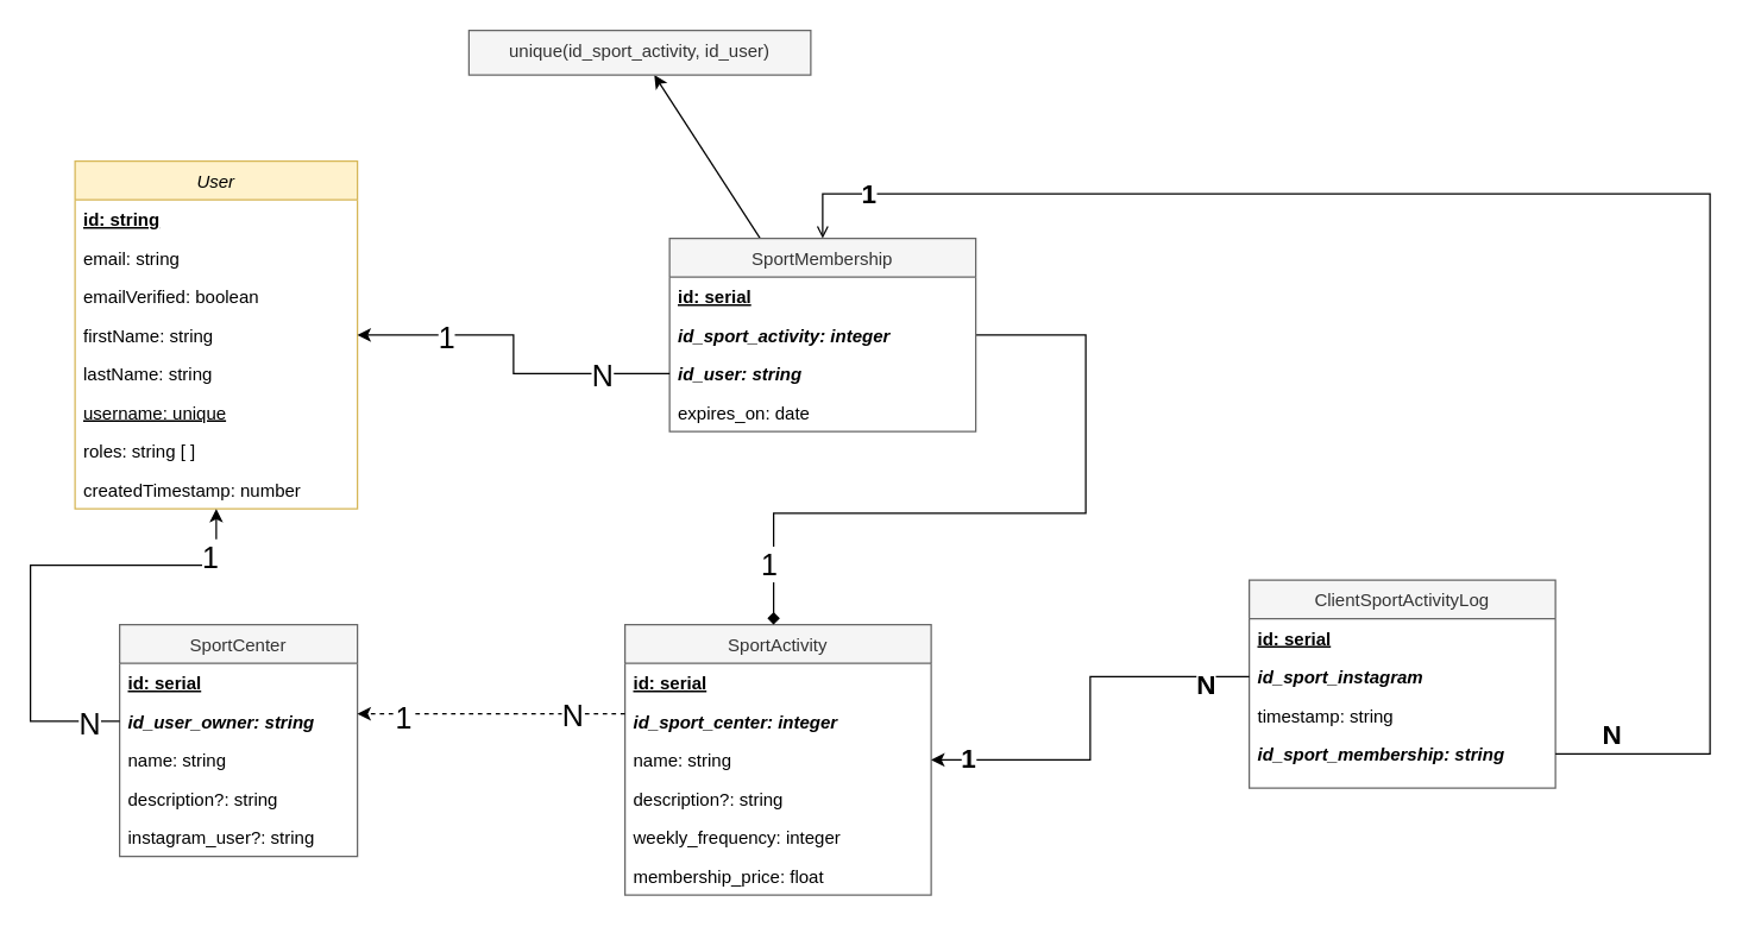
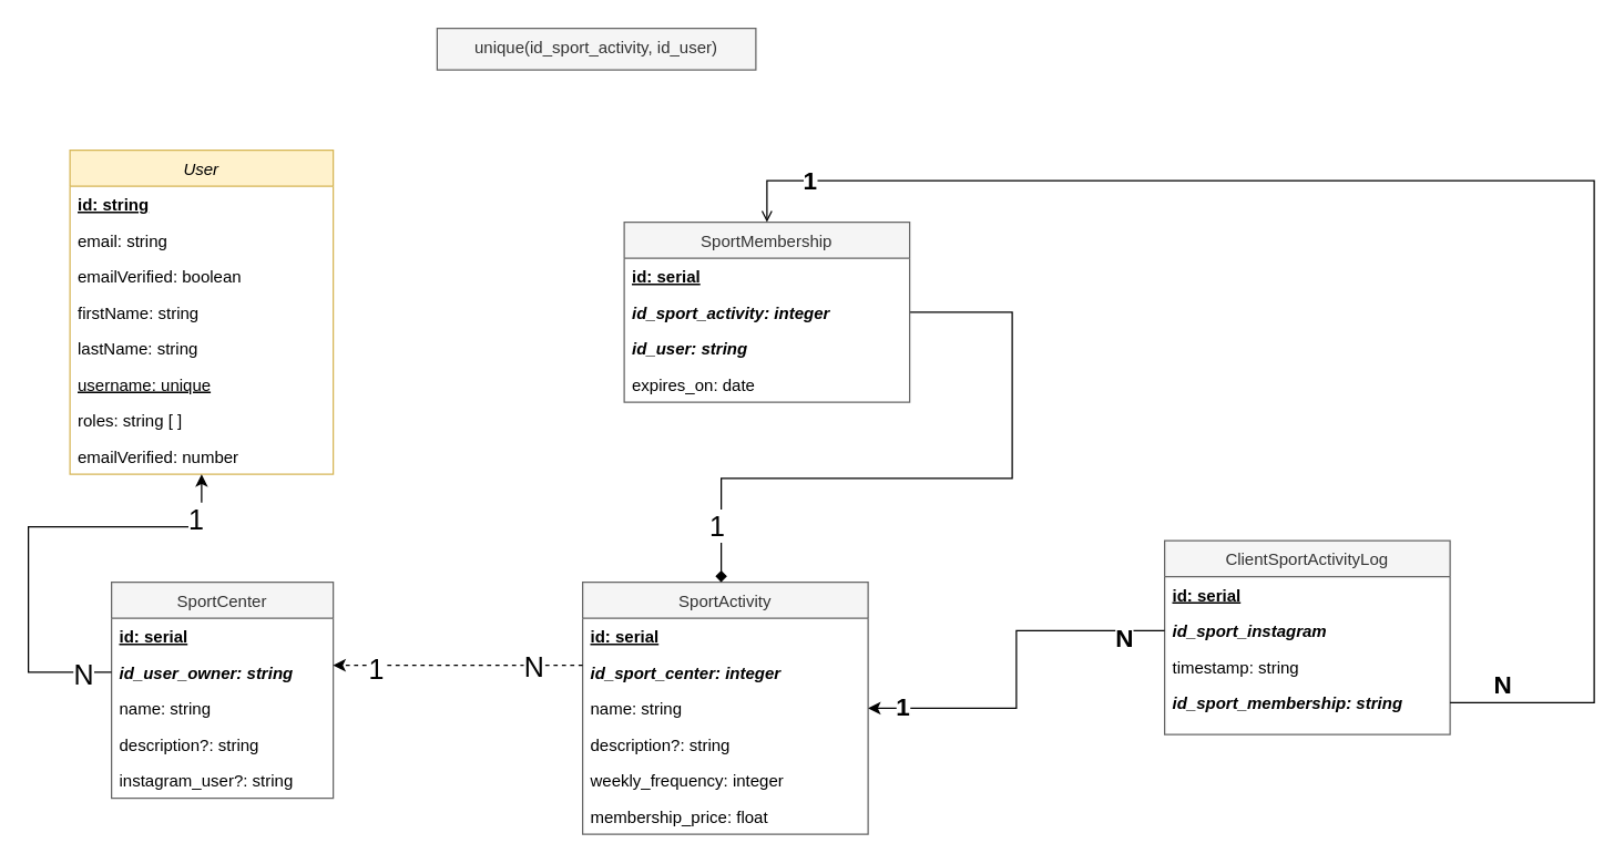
- <mxCell id="32" value="" style="rounded=0;orthogonalLoop=1;jettySize=auto;html=1;" parent="1" source="33" target="52" edge="1"><mxGeometry relative="1" as="geometry" /></mxCell>
- <mxCell id="38" style="edgeStyle=orthogonalEdgeStyle;rounded=0;orthogonalLoop=1;jettySize=auto;html=1;" parent="1" source="36" target="2" edge="1"><mxGeometry relative="1" as="geometry" /></mxCell>
- <mxCell id="39" value="1" style="edgeLabel;html=1;align=center;verticalAlign=middle;resizable=0;points=[];fontSize=20;fontFamily=Helvetica;fontColor=default;fontStyle=0" parent="38" vertex="1" connectable="0"><mxGeometry x="0.444" y="2" relative="1" as="geometry"><mxPoint x="-7" y="-2" as="offset" /></mxGeometry></mxCell>
- <mxCell id="40" value="N" style="edgeLabel;html=1;align=center;verticalAlign=middle;resizable=0;points=[];fontSize=20;fontFamily=Helvetica;fontColor=default;" parent="38" vertex="1" connectable="0"><mxGeometry x="-0.609" relative="1" as="geometry"><mxPoint as="offset" /></mxGeometry></mxCell>
- <mxCell id="10" value="createdTimestamp: number" style="text;align=left;verticalAlign=top;spacingLeft=4;spacingRight=4;overflow=hidden;rotatable=0;points=[[0,0.5],[1,0.5]];portConstraint=eastwest;rounded=0;shadow=0;html=0;" parent="2" vertex="1"><mxGeometry y="208" width="190" height="26" as="geometry" /></mxCell>
+ <mxCell id="10" value="emailVerified: number" style="text;align=left;verticalAlign=top;spacingLeft=4;spacingRight=4;overflow=hidden;rotatable=0;points=[[0,0.5],[1,0.5]];portConstraint=eastwest;rounded=0;shadow=0;html=0;" parent="2" vertex="1"><mxGeometry y="208" width="190" height="26" as="geometry" /></mxCell>
